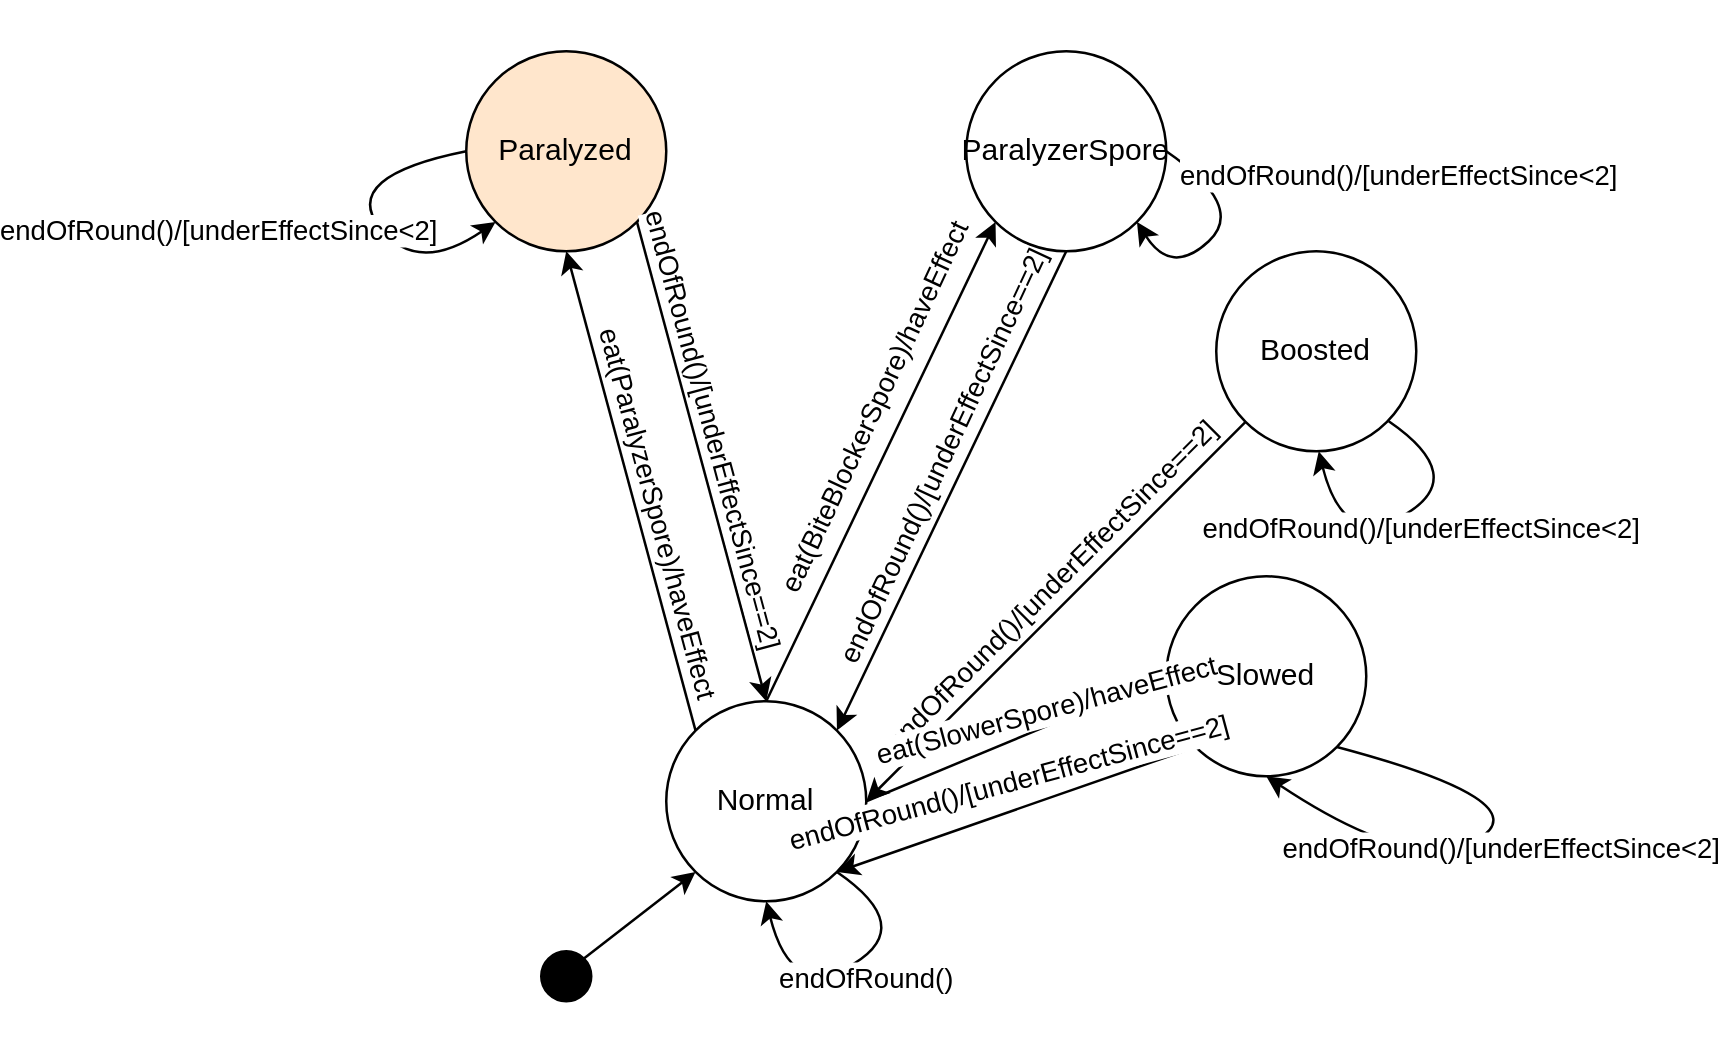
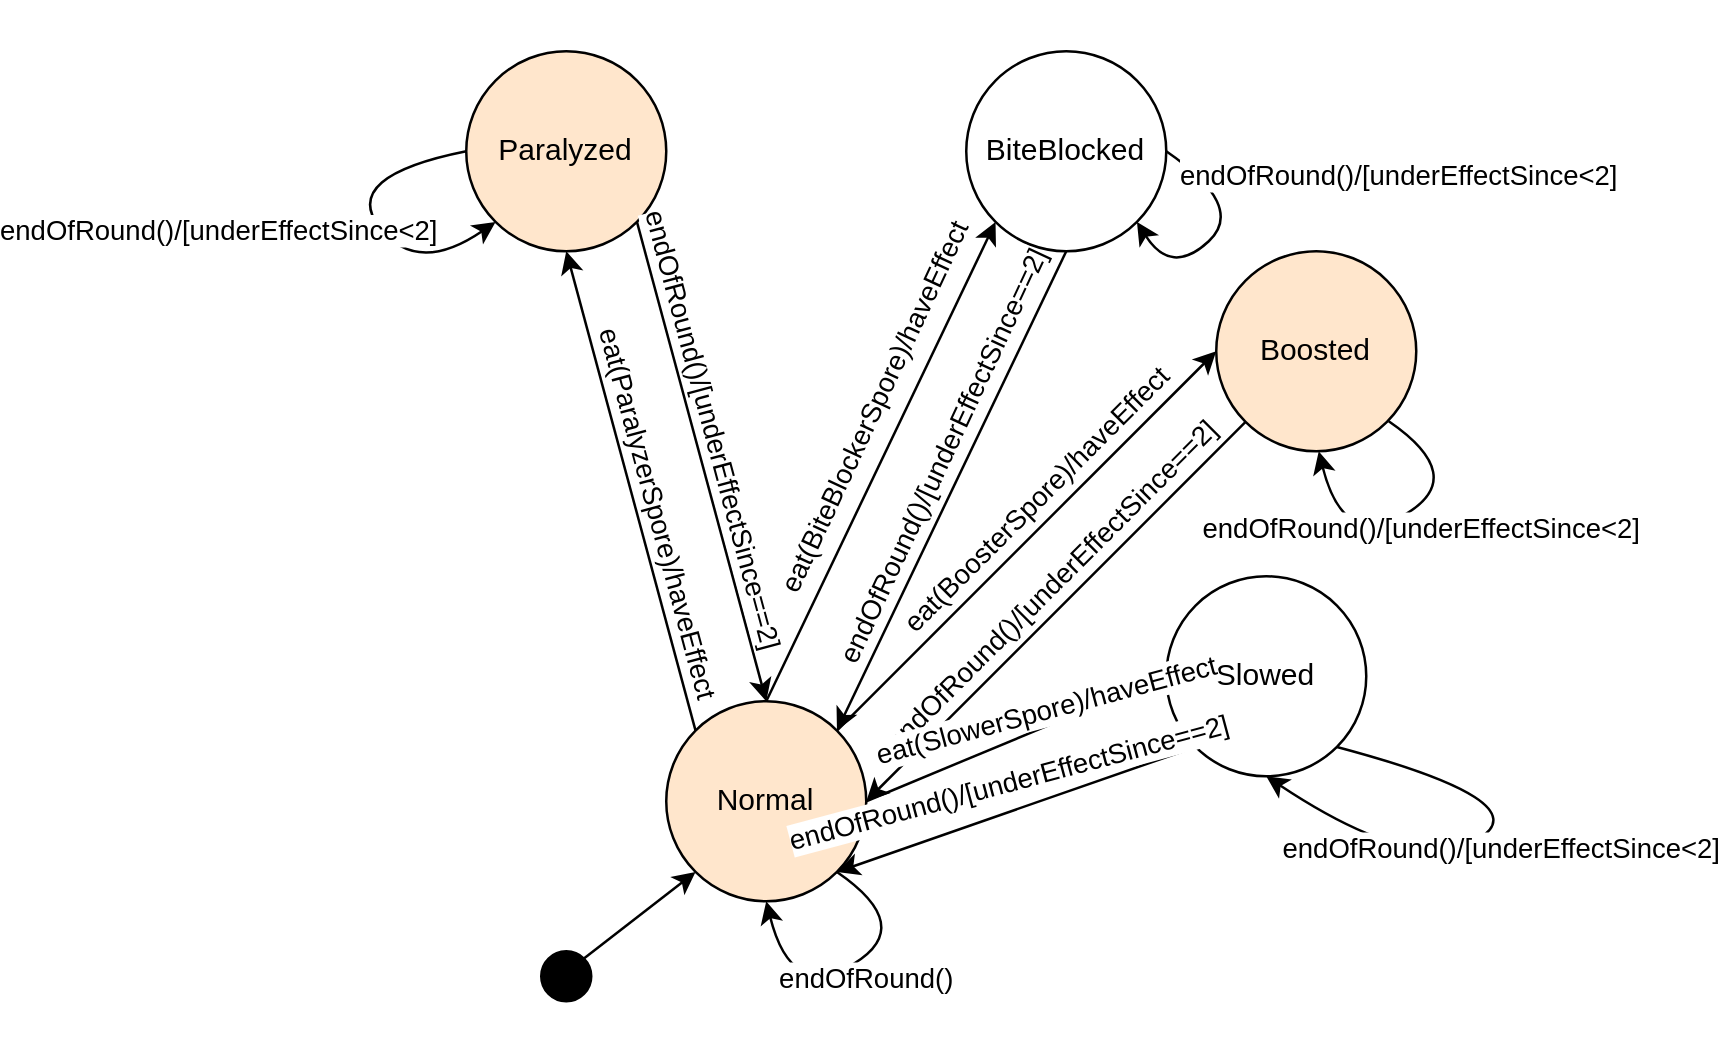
- <mxCell id="5" value="ParalyzerSpore" style="ellipse;whiteSpace=wrap;html=1;aspect=fixed;" parent="1" vertex="1"><mxGeometry x="270" width="80" height="80" as="geometry" y="20" /></mxCell>
+ <mxCell id="5" value="BiteBlocked" style="ellipse;whiteSpace=wrap;html=1;aspect=fixed;" parent="1" vertex="1"><mxGeometry x="270" width="80" height="80" as="geometry" y="20" /></mxCell>
- <mxCell id="17" value="Boosted" style="ellipse;whiteSpace=wrap;html=1;aspect=fixed;" parent="1" vertex="1"><mxGeometry x="370" y="100" width="80" height="80" as="geometry" /></mxCell>
+ <mxCell id="17" value="Boosted" style="ellipse;whiteSpace=wrap;html=1;aspect=fixed;fillColor=#ffe6cc;" parent="1" vertex="1"><mxGeometry x="370" y="100" width="80" height="80" as="geometry" /></mxCell>
+ <mxCell id="18" value="" style="endArrow=classic;html=1;rounded=0;exitX=1;exitY=0;exitDx=0;exitDy=0;entryX=0;entryY=0.5;entryDx=0;entryDy=0;" parent="1" source="3" target="17" edge="1"><mxGeometry width="50" height="50" relative="1" as="geometry"><mxPoint x="172" y="302" as="sourcePoint" /><mxPoint x="120" y="110" as="targetPoint" /></mxGeometry></mxCell>
+ <mxCell id="19" value="eat(BoosterSpore)/haveEffect" style="edgeLabel;html=1;align=center;verticalAlign=middle;resizable=0;points=[];rotation=-45;" parent="18" vertex="1" connectable="0"><mxGeometry x="-0.061" y="-2" relative="1" as="geometry"><mxPoint x="6" y="-22" as="offset" /></mxGeometry></mxCell>
- <mxCell id="3" value="Normal" style="ellipse;whiteSpace=wrap;html=1;aspect=fixed;" parent="1" vertex="1"><mxGeometry x="150" y="280" width="80" height="80" as="geometry" /></mxCell>
+ <mxCell id="3" value="Normal" style="ellipse;whiteSpace=wrap;html=1;aspect=fixed;fillColor=#ffe6cc;" parent="1" vertex="1"><mxGeometry x="150" y="280" width="80" height="80" as="geometry" /></mxCell>
